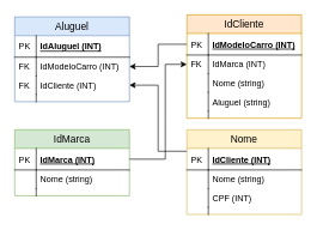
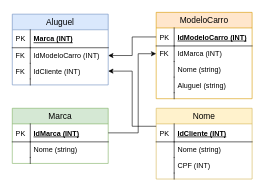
- <mxCell id="11" value="IdCliente" style="swimlane;fontStyle=0;childLayout=stackLayout;horizontal=1;startSize=26;fillColor=#ffe6cc;horizontalStack=0;resizeParent=1;resizeParentMax=0;resizeLast=0;collapsible=1;marginBottom=0;swimlaneFillColor=#ffffff;align=center;fontSize=14;strokeColor=#d79b00;" vertex="1" parent="1"><mxGeometry x="260" y="20" width="160" height="144" as="geometry" /></mxCell>
+ <mxCell id="11" value="ModeloCarro" style="swimlane;fontStyle=0;childLayout=stackLayout;horizontal=1;startSize=26;fillColor=#ffe6cc;horizontalStack=0;resizeParent=1;resizeParentMax=0;resizeLast=0;collapsible=1;marginBottom=0;swimlaneFillColor=#ffffff;align=center;fontSize=14;strokeColor=#d79b00;" vertex="1" parent="1"><mxGeometry x="260" y="20" width="160" height="144" as="geometry" /></mxCell>
- <mxCell id="3" value="IdAluguel (INT)" style="shape=partialRectangle;top=0;left=0;right=0;bottom=1;align=left;verticalAlign=middle;fillColor=none;spacingLeft=34;spacingRight=4;overflow=hidden;rotatable=0;points=[[0,0.5],[1,0.5]];portConstraint=eastwest;dropTarget=0;fontStyle=5;fontSize=12;" vertex="1" parent="2"><mxGeometry y="26" width="160" height="30" as="geometry" /></mxCell>
+ <mxCell id="3" value="Marca (INT)" style="shape=partialRectangle;top=0;left=0;right=0;bottom=1;align=left;verticalAlign=middle;fillColor=none;spacingLeft=34;spacingRight=4;overflow=hidden;rotatable=0;points=[[0,0.5],[1,0.5]];portConstraint=eastwest;dropTarget=0;fontStyle=5;fontSize=12;" vertex="1" parent="2"><mxGeometry y="26" width="160" height="30" as="geometry" /></mxCell>
- <mxCell id="22" value="IdMarca" style="swimlane;fontStyle=0;childLayout=stackLayout;horizontal=1;startSize=26;fillColor=#d5e8d4;horizontalStack=0;resizeParent=1;resizeParentMax=0;resizeLast=0;collapsible=1;marginBottom=0;swimlaneFillColor=#ffffff;align=center;fontSize=14;strokeColor=#82b366;" vertex="1" parent="1"><mxGeometry x="20" y="180" width="160" height="92" as="geometry" /></mxCell>
+ <mxCell id="22" value="Marca" style="swimlane;fontStyle=0;childLayout=stackLayout;horizontal=1;startSize=26;fillColor=#d5e8d4;horizontalStack=0;resizeParent=1;resizeParentMax=0;resizeLast=0;collapsible=1;marginBottom=0;swimlaneFillColor=#ffffff;align=center;fontSize=14;strokeColor=#82b366;" vertex="1" parent="1"><mxGeometry x="20" y="180" width="160" height="92" as="geometry" /></mxCell>
